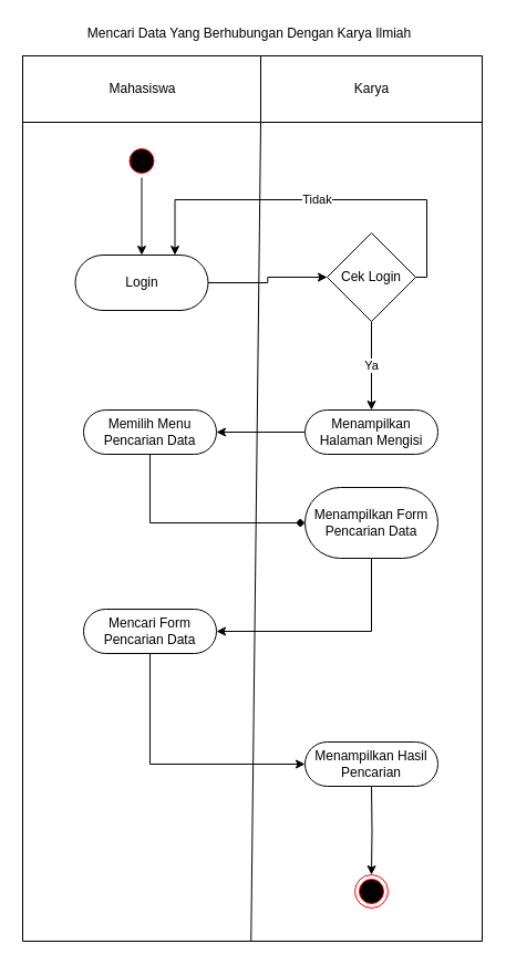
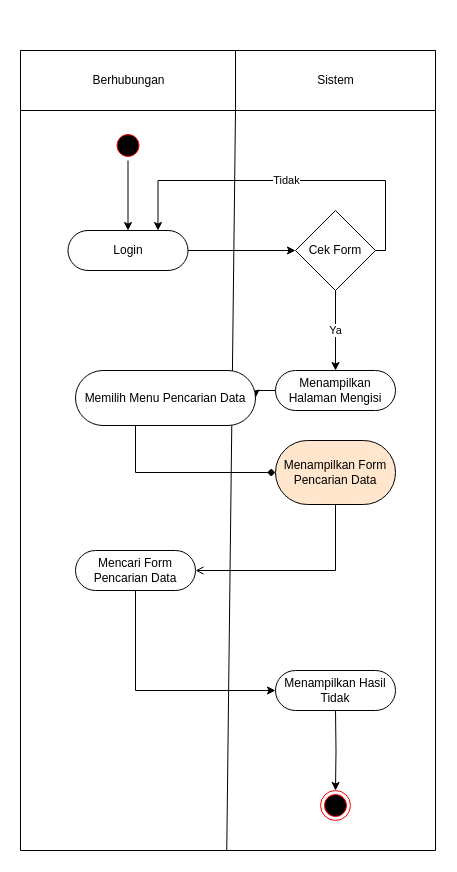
- <mxCell id="6" value="Mencari Data Yang Berhubungan Dengan Karya Ilmiah" style="text;html=1;strokeColor=none;fillColor=none;align=center;verticalAlign=middle;whiteSpace=wrap;rounded=0;" vertex="1" parent="1"><mxGeometry x="25" y="20" width="400" height="20" as="geometry" /></mxCell>
- <mxCell id="4" value="Mahasiswa" style="verticalLabelPosition=middle;verticalAlign=middle;html=1;shape=mxgraph.basic.rect;fillColor2=none;strokeWidth=1;size=20;indent=5;labelPosition=center;align=center;" vertex="1" parent="1"><mxGeometry x="20" y="50" width="215" height="60" as="geometry" /></mxCell>
+ <mxCell id="4" value="Berhubungan" style="verticalLabelPosition=middle;verticalAlign=middle;html=1;shape=mxgraph.basic.rect;fillColor2=none;strokeWidth=1;size=20;indent=5;labelPosition=center;align=center;" vertex="1" parent="1"><mxGeometry x="20" y="50" width="215" height="60" as="geometry" /></mxCell>
- <mxCell id="5" value="Karya" style="verticalLabelPosition=middle;verticalAlign=middle;html=1;shape=mxgraph.basic.rect;fillColor2=none;strokeWidth=1;size=20;indent=5;labelPosition=center;align=center;" vertex="1" parent="1"><mxGeometry x="235" y="50" width="200" height="60" as="geometry" /></mxCell>
+ <mxCell id="5" value="Sistem" style="verticalLabelPosition=middle;verticalAlign=middle;html=1;shape=mxgraph.basic.rect;fillColor2=none;strokeWidth=1;size=20;indent=5;labelPosition=center;align=center;" vertex="1" parent="1"><mxGeometry x="235" y="50" width="200" height="60" as="geometry" /></mxCell>
- <mxCell id="12" value="Cek Login" style="rhombus;whiteSpace=wrap;html=1;" vertex="1" parent="1"><mxGeometry x="295" y="210" width="80" height="80" as="geometry" /></mxCell>
+ <mxCell id="12" value="Cek Form" style="rhombus;whiteSpace=wrap;html=1;" vertex="1" parent="1"><mxGeometry x="295" y="210" width="80" height="80" as="geometry" /></mxCell>
- <mxCell id="9" value="Login" style="rounded=1;whiteSpace=wrap;html=1;arcSize=50;" vertex="1" parent="1"><mxGeometry x="67.5" y="230" width="120" height="50" as="geometry" /></mxCell>
+ <mxCell id="9" value="Login" style="rounded=1;whiteSpace=wrap;html=1;arcSize=50;" vertex="1" parent="1"><mxGeometry x="67.5" y="230" width="120" height="40" as="geometry" /></mxCell>
- <mxCell id="16" value="Memilih Menu Pencarian Data" style="rounded=1;whiteSpace=wrap;html=1;arcSize=50;" vertex="1" parent="1"><mxGeometry x="75" y="370" width="120" height="40" as="geometry" /></mxCell>
+ <mxCell id="16" value="Memilih Menu Pencarian Data" style="rounded=1;whiteSpace=wrap;html=1;arcSize=50;" vertex="1" parent="1"><mxGeometry x="75" y="370" width="180" height="55" as="geometry" /></mxCell>
- <mxCell id="18" value="Menampilkan Form Pencarian Data" style="rounded=1;whiteSpace=wrap;html=1;arcSize=50;" vertex="1" parent="1"><mxGeometry x="275" y="440" width="120" height="64" as="geometry" /></mxCell>
+ <mxCell id="18" value="Menampilkan Form Pencarian Data" style="rounded=1;whiteSpace=wrap;html=1;arcSize=50;fillColor=#ffe6cc;" vertex="1" parent="1"><mxGeometry x="275" y="440" width="120" height="64" as="geometry" /></mxCell>
- <mxCell id="17" value="" style="edgeStyle=orthogonalEdgeStyle;rounded=0;orthogonalLoop=1;jettySize=auto;html=1;entryX=1;entryY=0.5;entryDx=0;entryDy=0;" edge="1" parent="1" source="18" target="20"><mxGeometry relative="1" as="geometry"><mxPoint x="335" y="584" as="targetPoint" /><Array as="points"><mxPoint x="335" y="570" /></Array></mxGeometry></mxCell>
+ <mxCell id="17" value="" style="edgeStyle=orthogonalEdgeStyle;rounded=0;orthogonalLoop=1;jettySize=auto;html=1;entryX=1;entryY=0.5;entryDx=0;entryDy=0;endArrow=open;" edge="1" parent="1" source="18" target="20"><mxGeometry relative="1" as="geometry"><mxPoint x="335" y="584" as="targetPoint" /><Array as="points"><mxPoint x="335" y="570" /></Array></mxGeometry></mxCell>
- <mxCell id="21" value="Menampilkan Hasil Pencarian" style="rounded=1;whiteSpace=wrap;html=1;arcSize=50;" vertex="1" parent="1"><mxGeometry x="275" y="670" width="120" height="40" as="geometry" /></mxCell>
+ <mxCell id="21" value="Menampilkan Hasil Tidak" style="rounded=1;whiteSpace=wrap;html=1;arcSize=50;" vertex="1" parent="1"><mxGeometry x="275" y="670" width="120" height="40" as="geometry" /></mxCell>
